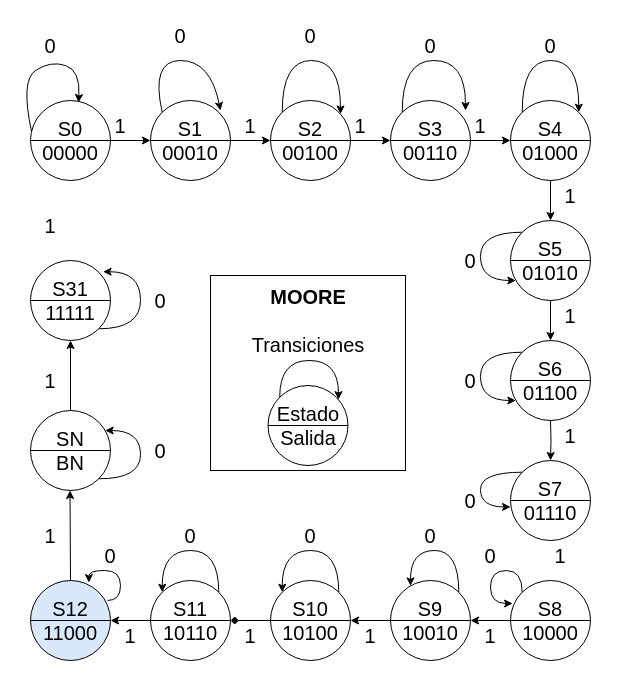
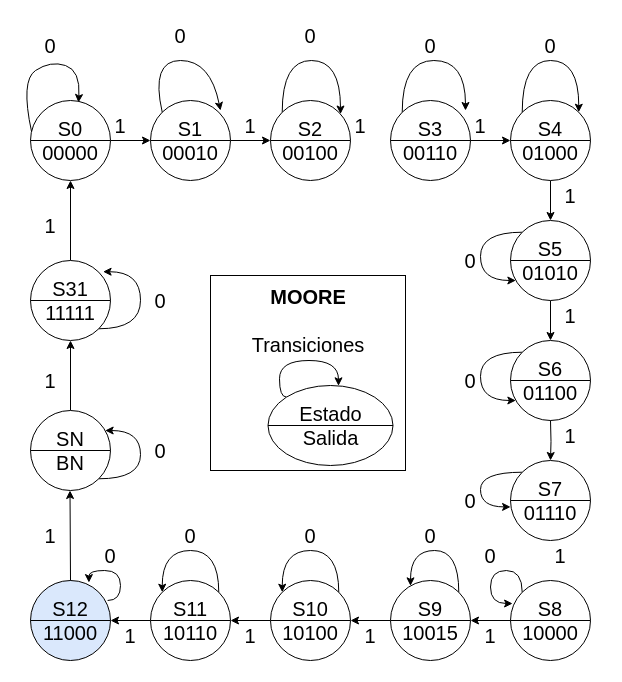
- <mxCell id="7" style="edgeStyle=orthogonalEdgeStyle;rounded=0;orthogonalLoop=1;jettySize=auto;html=1;exitX=1;exitY=0.5;exitDx=0;exitDy=0;entryX=0;entryY=0.5;entryDx=0;entryDy=0;startArrow=none;" parent="1" source="9" target="11" edge="1"><mxGeometry relative="1" as="geometry" /></mxCell>
+ <mxCell id="45" style="rounded=0;orthogonalLoop=1;jettySize=auto;html=1;exitX=0.5;exitY=0;exitDx=0;exitDy=0;entryX=0.5;entryY=1;entryDx=0;entryDy=0;" edge="1" parent="1" source="47" target="4"><mxGeometry relative="1" as="geometry" /></mxCell>
- <mxCell id="93" value="&lt;font style=&quot;font-size: 20px&quot;&gt;Estado&lt;br&gt;Salida&lt;br&gt;&lt;/font&gt;" style="ellipse;whiteSpace=wrap;html=1;aspect=fixed;" vertex="1" parent="1"><mxGeometry x="267.5" y="385" width="80" height="80" as="geometry" /></mxCell>
+ <mxCell id="93" value="&lt;font style=&quot;font-size: 20px&quot;&gt;Estado&lt;br&gt;Salida&lt;br&gt;&lt;/font&gt;" style="ellipse;whiteSpace=wrap;html=1;aspect=fixed;" vertex="1" parent="1"><mxGeometry x="267.5" y="385" width="125" height="80" as="geometry" /></mxCell>
- <mxCell id="23" style="edgeStyle=orthogonalEdgeStyle;rounded=0;orthogonalLoop=1;jettySize=auto;html=1;exitX=0;exitY=0.5;exitDx=0;exitDy=0;entryX=1;entryY=0.5;entryDx=0;entryDy=0;endArrow=diamond;" edge="1" parent="1" source="25" target="22"><mxGeometry relative="1" as="geometry" /></mxCell>
+ <mxCell id="23" style="edgeStyle=orthogonalEdgeStyle;rounded=0;orthogonalLoop=1;jettySize=auto;html=1;exitX=0;exitY=0.5;exitDx=0;exitDy=0;entryX=1;entryY=0.5;entryDx=0;entryDy=0;" edge="1" parent="1" source="25" target="22"><mxGeometry relative="1" as="geometry" /></mxCell>
- <mxCell id="28" value="&lt;font style=&quot;font-size: 20px&quot;&gt;S9&lt;br&gt;10010&lt;br&gt;&lt;/font&gt;" style="ellipse;whiteSpace=wrap;html=1;aspect=fixed;" vertex="1" parent="1"><mxGeometry x="390" y="580" width="80" height="80" as="geometry" /></mxCell>
+ <mxCell id="28" value="&lt;font style=&quot;font-size: 20px&quot;&gt;S9&lt;br&gt;10015&lt;br&gt;&lt;/font&gt;" style="ellipse;whiteSpace=wrap;html=1;aspect=fixed;" vertex="1" parent="1"><mxGeometry x="390" y="580" width="80" height="80" as="geometry" /></mxCell>
